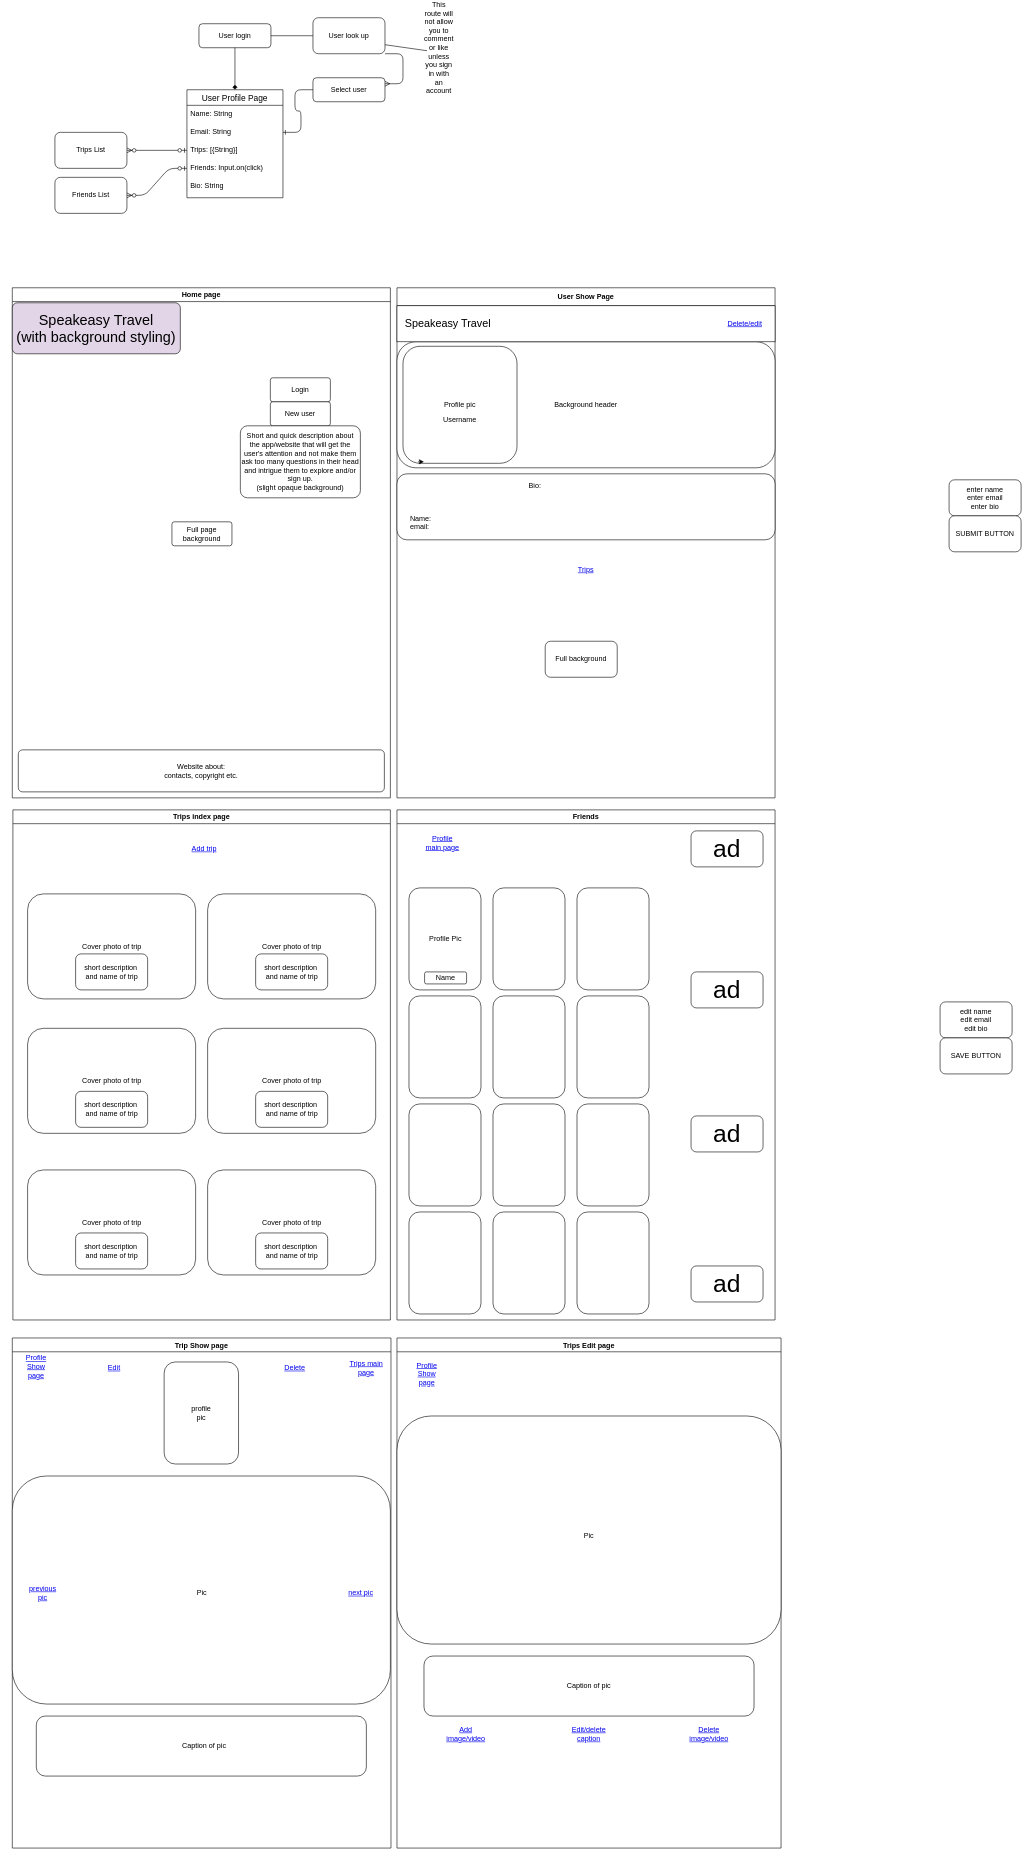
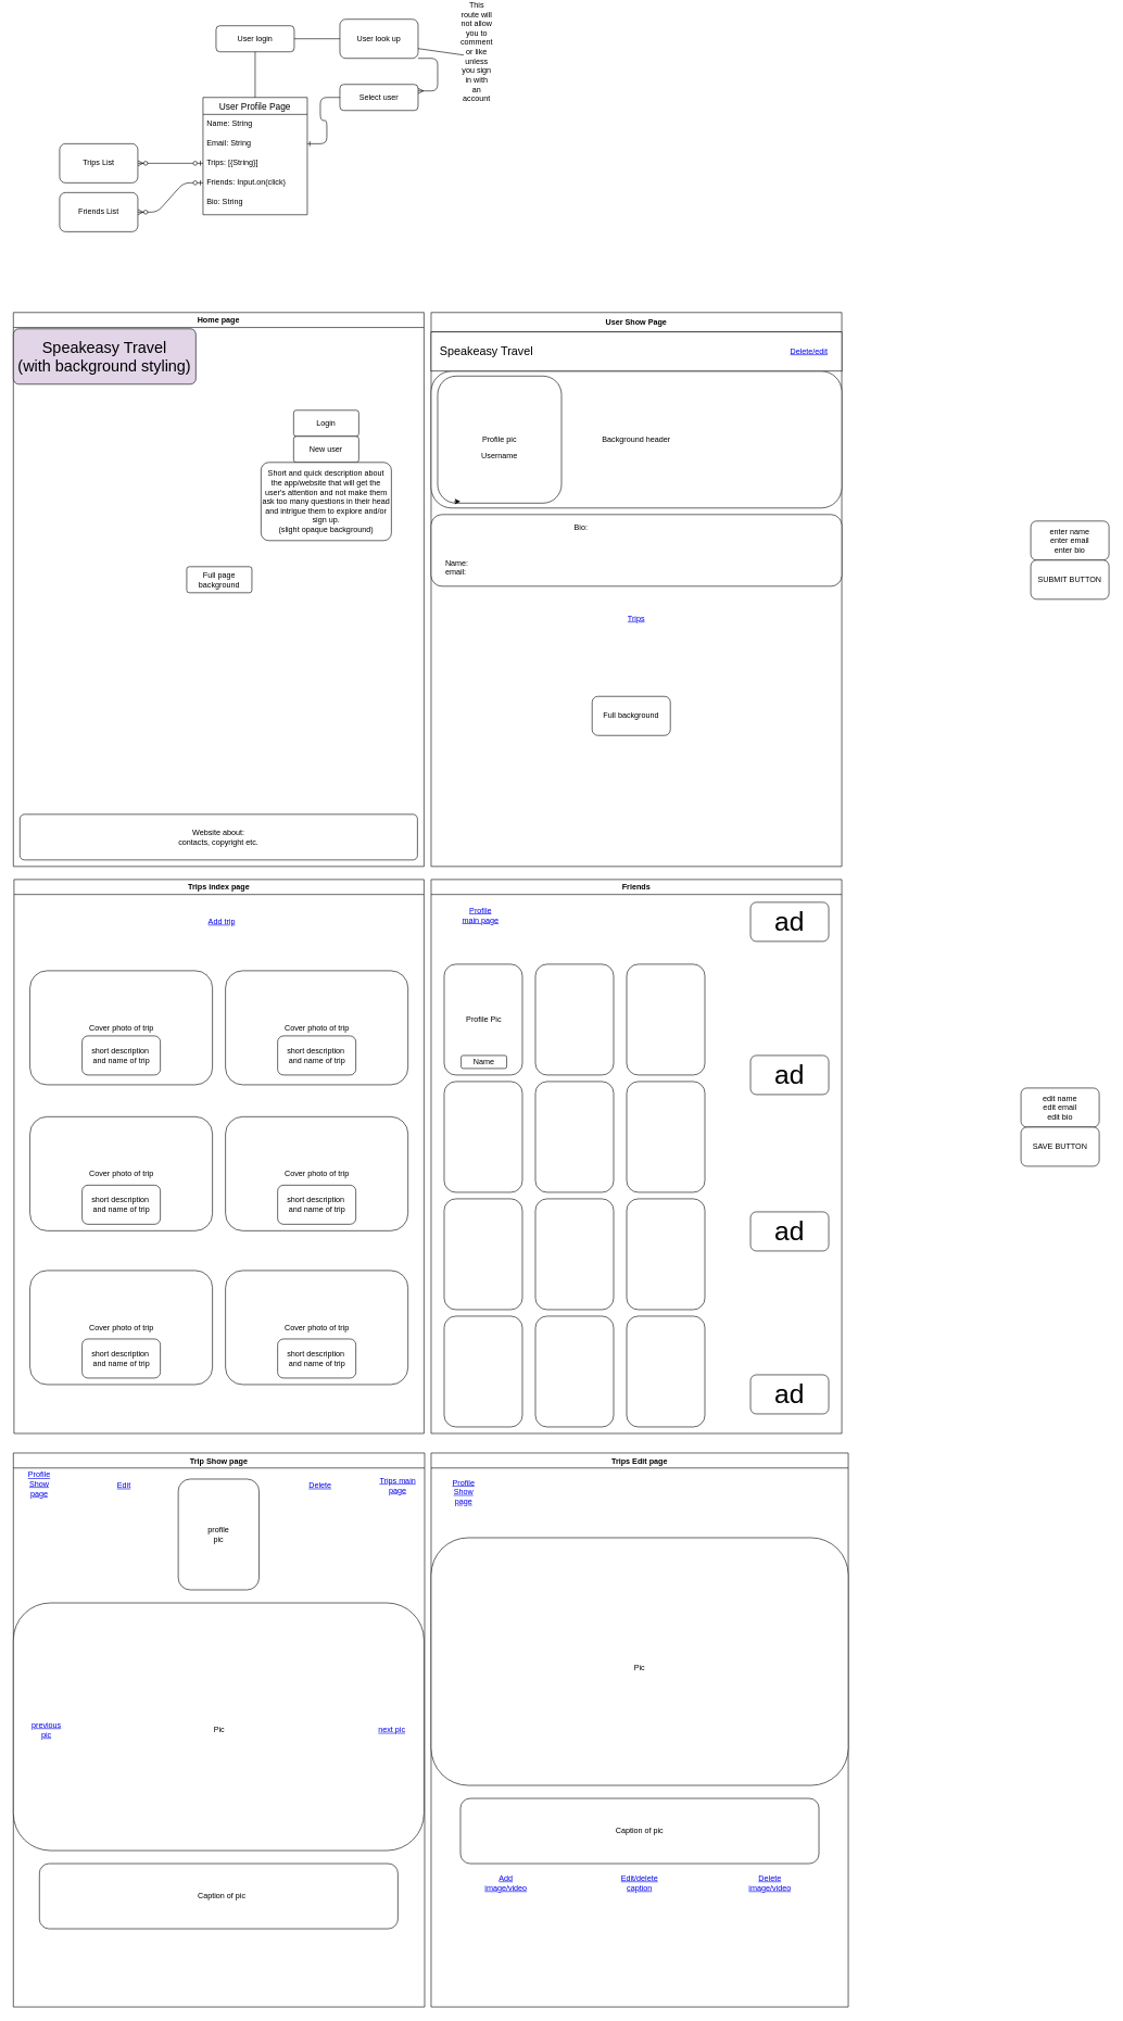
- <mxCell id="11" value="" style="endArrow=diamond;html=1;rounded=0;exitX=0.5;exitY=1;exitDx=0;exitDy=0;entryX=0.5;entryY=0;entryDx=0;entryDy=0;" edge="1" parent="1" source="2" target="5"><mxGeometry relative="1" as="geometry"><mxPoint x="381" y="250" as="sourcePoint" /><mxPoint x="541" y="250" as="targetPoint" /></mxGeometry></mxCell>
+ <mxCell id="11" value="" style="endArrow=none;html=1;rounded=0;exitX=0.5;exitY=1;exitDx=0;exitDy=0;entryX=0.5;entryY=0;entryDx=0;entryDy=0;" edge="1" parent="1" source="2" target="5"><mxGeometry relative="1" as="geometry"><mxPoint x="381" y="250" as="sourcePoint" /><mxPoint x="541" y="250" as="targetPoint" /></mxGeometry></mxCell>
